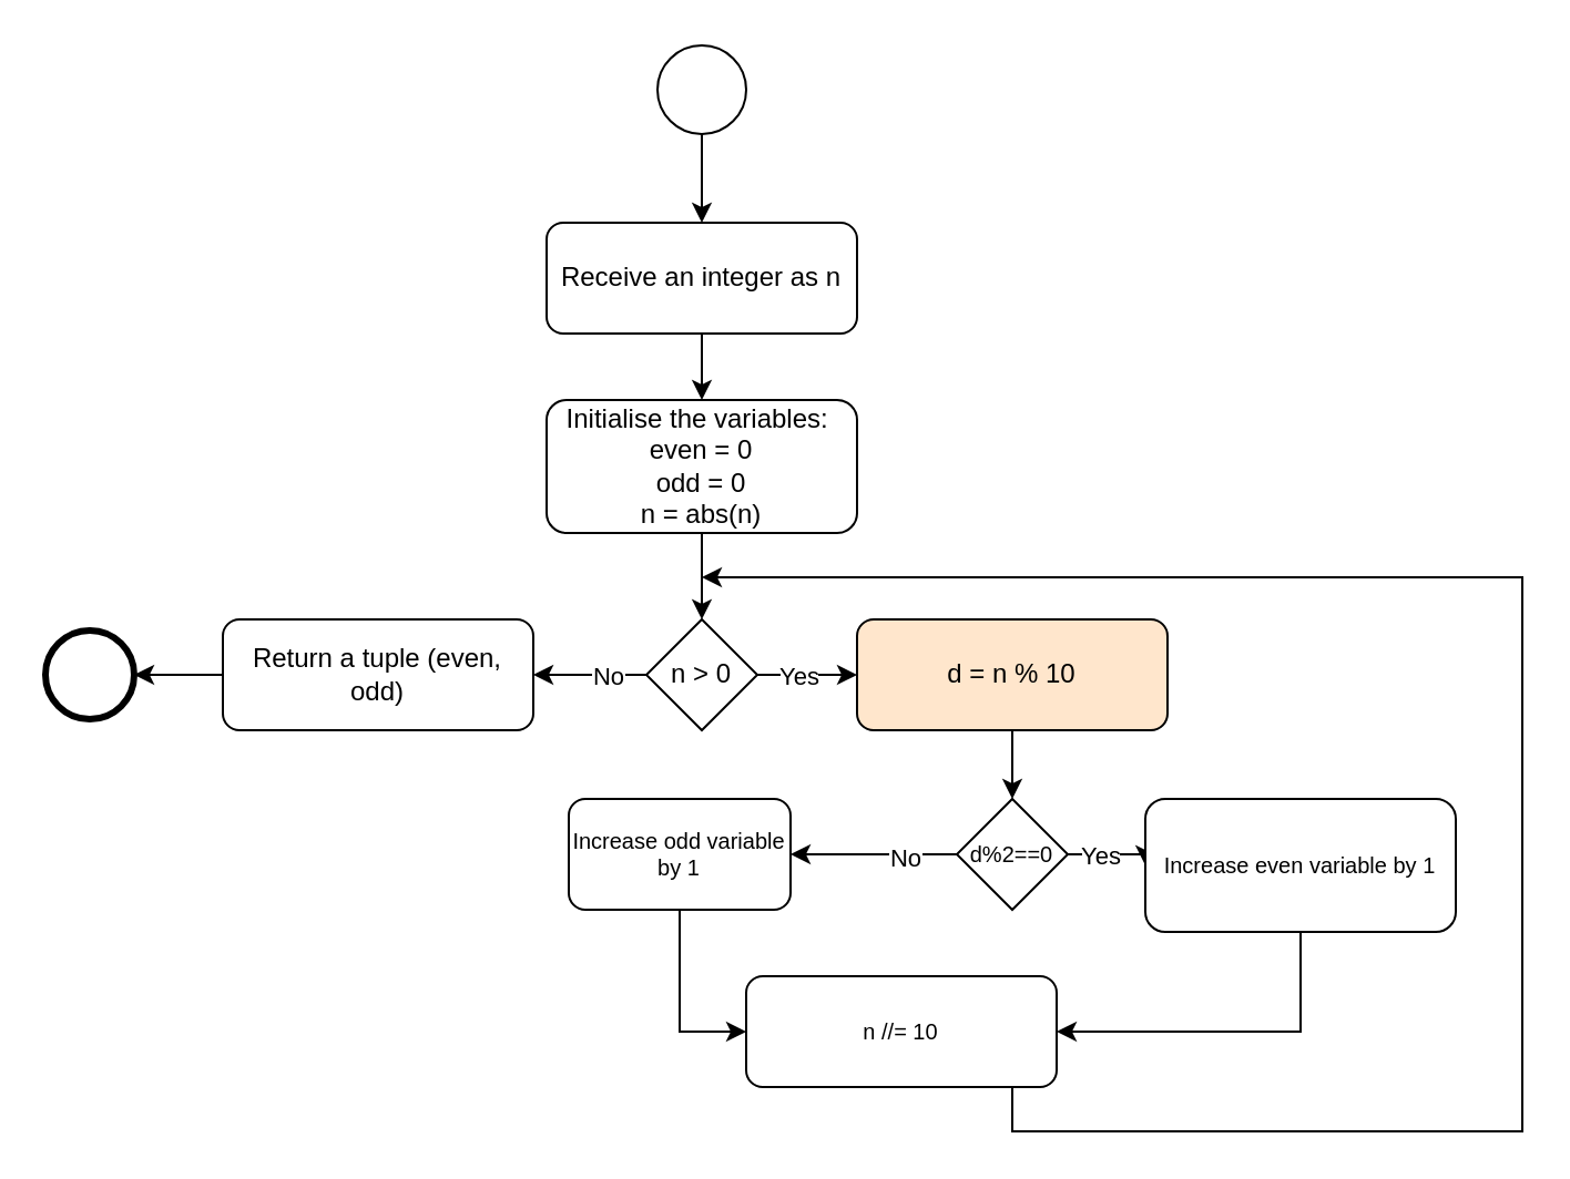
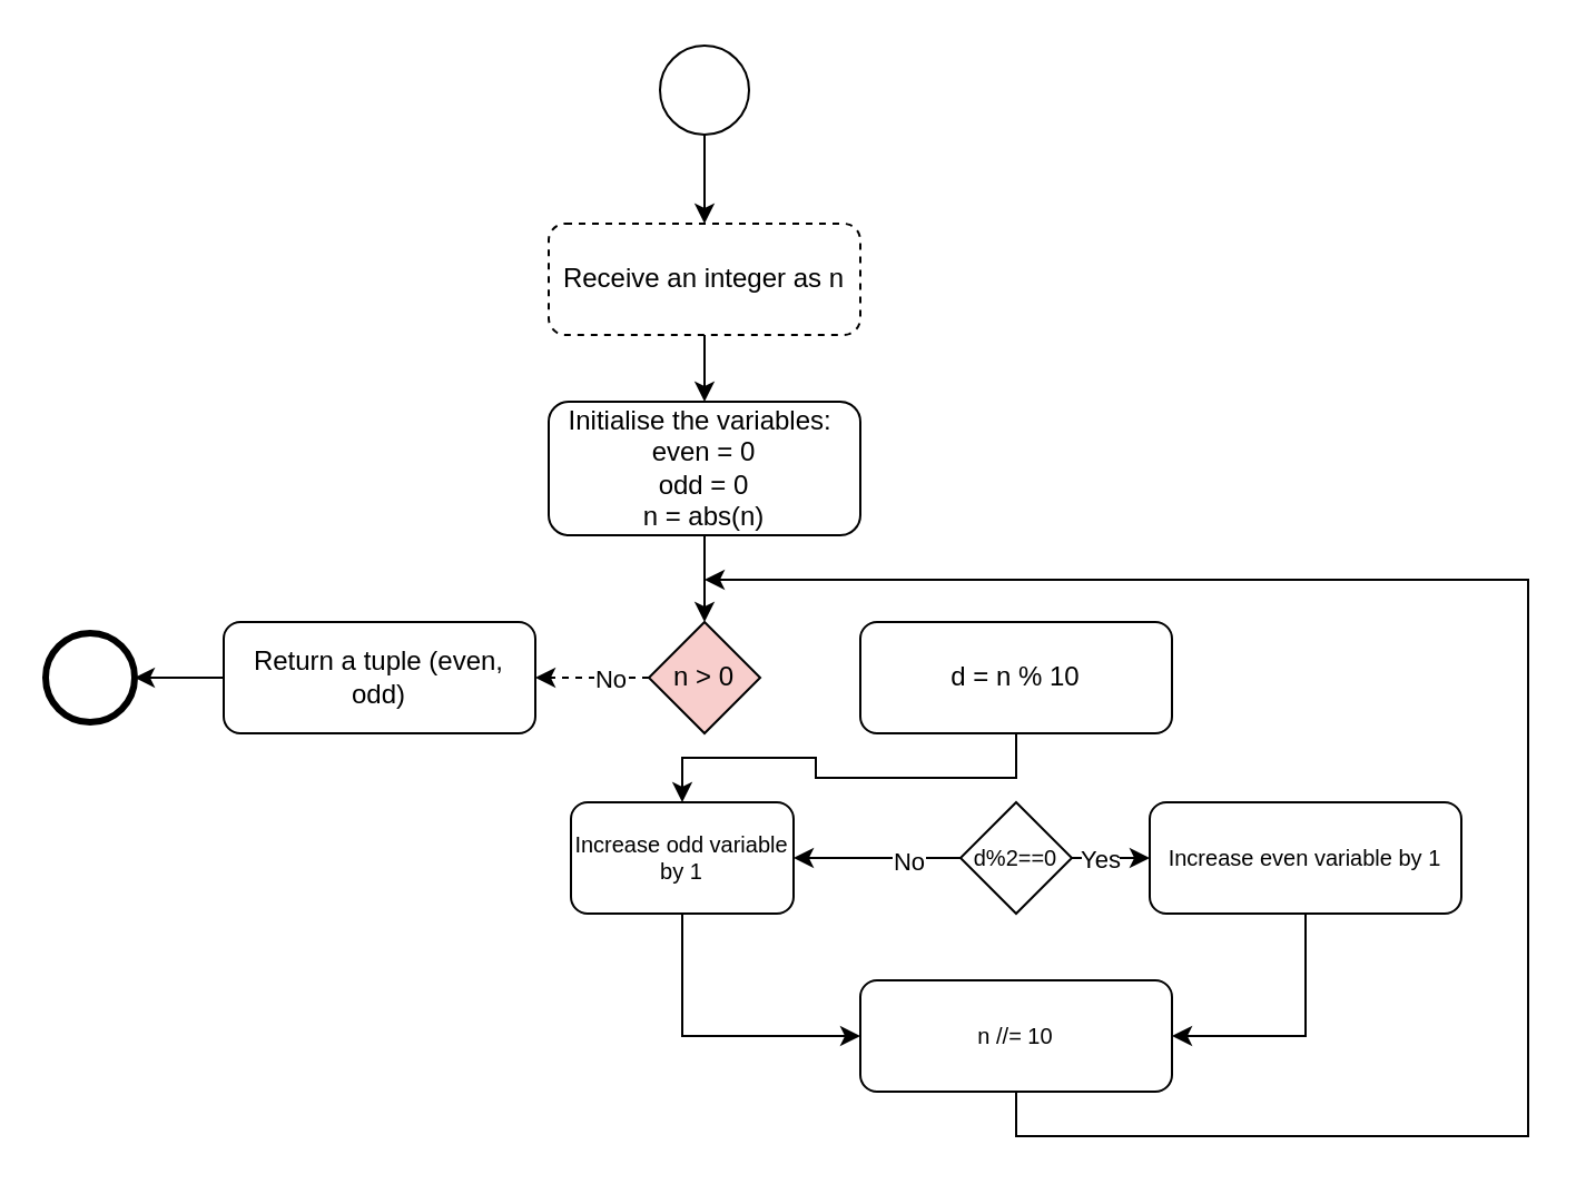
- <mxCell id="3" value="Receive an integer as n" style="rounded=1;whiteSpace=wrap;html=1;" parent="1" vertex="1"><mxGeometry x="246" y="100" width="140" height="50" as="geometry" /></mxCell>
+ <mxCell id="3" value="Receive an integer as n" style="rounded=1;whiteSpace=wrap;html=1;dashed=1;" parent="1" vertex="1"><mxGeometry x="246" y="100" width="140" height="50" as="geometry" /></mxCell>
- <mxCell id="10" value="" style="endArrow=classic;html=1;rounded=0;exitX=0;exitY=0.5;exitDx=0;exitDy=0;entryX=1;entryY=0.5;entryDx=0;entryDy=0;" parent="1" source="17" target="6" edge="1"><mxGeometry width="50" height="50" relative="1" as="geometry"><mxPoint x="206" y="249" as="sourcePoint" /><mxPoint x="216" y="209" as="targetPoint" /></mxGeometry></mxCell>
+ <mxCell id="10" value="" style="endArrow=classic;html=1;rounded=0;exitX=0;exitY=0.5;exitDx=0;exitDy=0;entryX=1;entryY=0.5;entryDx=0;entryDy=0;dashed=1;" parent="1" source="17" target="6" edge="1"><mxGeometry width="50" height="50" relative="1" as="geometry"><mxPoint x="206" y="249" as="sourcePoint" /><mxPoint x="216" y="209" as="targetPoint" /></mxGeometry></mxCell>
- <mxCell id="17" value="n &amp;gt; 0" style="rhombus;whiteSpace=wrap;html=1;" vertex="1" parent="1"><mxGeometry x="291" y="279" width="50" height="50" as="geometry" /></mxCell>
+ <mxCell id="17" value="n &amp;gt; 0" style="rhombus;whiteSpace=wrap;html=1;fillColor=#f8cecc;" vertex="1" parent="1"><mxGeometry x="291" y="279" width="50" height="50" as="geometry" /></mxCell>
- <mxCell id="15" style="edgeStyle=orthogonalEdgeStyle;rounded=0;orthogonalLoop=1;jettySize=auto;html=1;exitX=1;exitY=0.5;exitDx=0;exitDy=0;entryX=0;entryY=0.5;entryDx=0;entryDy=0;" edge="1" parent="1" source="17" target="14"><mxGeometry relative="1" as="geometry" /></mxCell>
- <mxCell id="16" value="Yes" style="edgeLabel;html=1;align=center;verticalAlign=middle;resizable=0;points=[];" vertex="1" connectable="0" parent="15"><mxGeometry x="0.009" y="-2" relative="1" as="geometry"><mxPoint x="-5" y="-2" as="offset" /></mxGeometry></mxCell>
- <mxCell id="14" value="d = n % 10" style="rounded=1;whiteSpace=wrap;html=1;fontSize=12;fillColor=#ffe6cc;" vertex="1" parent="1"><mxGeometry x="386" y="279" width="140" height="50" as="geometry" /></mxCell>
+ <mxCell id="14" value="d = n % 10" style="rounded=1;whiteSpace=wrap;html=1;fontSize=12;" vertex="1" parent="1"><mxGeometry x="386" y="279" width="140" height="50" as="geometry" /></mxCell>
- <mxCell id="13" style="edgeStyle=orthogonalEdgeStyle;rounded=0;orthogonalLoop=1;jettySize=auto;html=1;exitX=0.5;exitY=1;exitDx=0;exitDy=0;entryX=0.5;entryY=0;entryDx=0;entryDy=0;" edge="1" parent="1" source="14" target="22"><mxGeometry relative="1" as="geometry" /></mxCell>
+ <mxCell id="13" style="edgeStyle=orthogonalEdgeStyle;rounded=0;orthogonalLoop=1;jettySize=auto;html=1;exitX=0.5;exitY=1;exitDx=0;exitDy=0;" edge="1" parent="1" source="14" target="24"><mxGeometry relative="1" as="geometry" /></mxCell>
- <mxCell id="26" value="Increase even variable by 1" style="rounded=1;whiteSpace=wrap;html=1;fontSize=10;" vertex="1" parent="1"><mxGeometry x="516" y="360" width="140" height="60" as="geometry" /></mxCell>
+ <mxCell id="26" value="Increase even variable by 1" style="rounded=1;whiteSpace=wrap;html=1;fontSize=10;" vertex="1" parent="1"><mxGeometry x="516" y="360" width="140" height="50" as="geometry" /></mxCell>
- <mxCell id="28" value="n //= 10" style="rounded=1;whiteSpace=wrap;html=1;fontSize=10;" vertex="1" parent="1"><mxGeometry x="336" y="440" width="140" height="50" as="geometry" /></mxCell>
+ <mxCell id="28" value="n //= 10" style="rounded=1;whiteSpace=wrap;html=1;fontSize=10;" vertex="1" parent="1"><mxGeometry x="386" y="440" width="140" height="50" as="geometry" /></mxCell>
